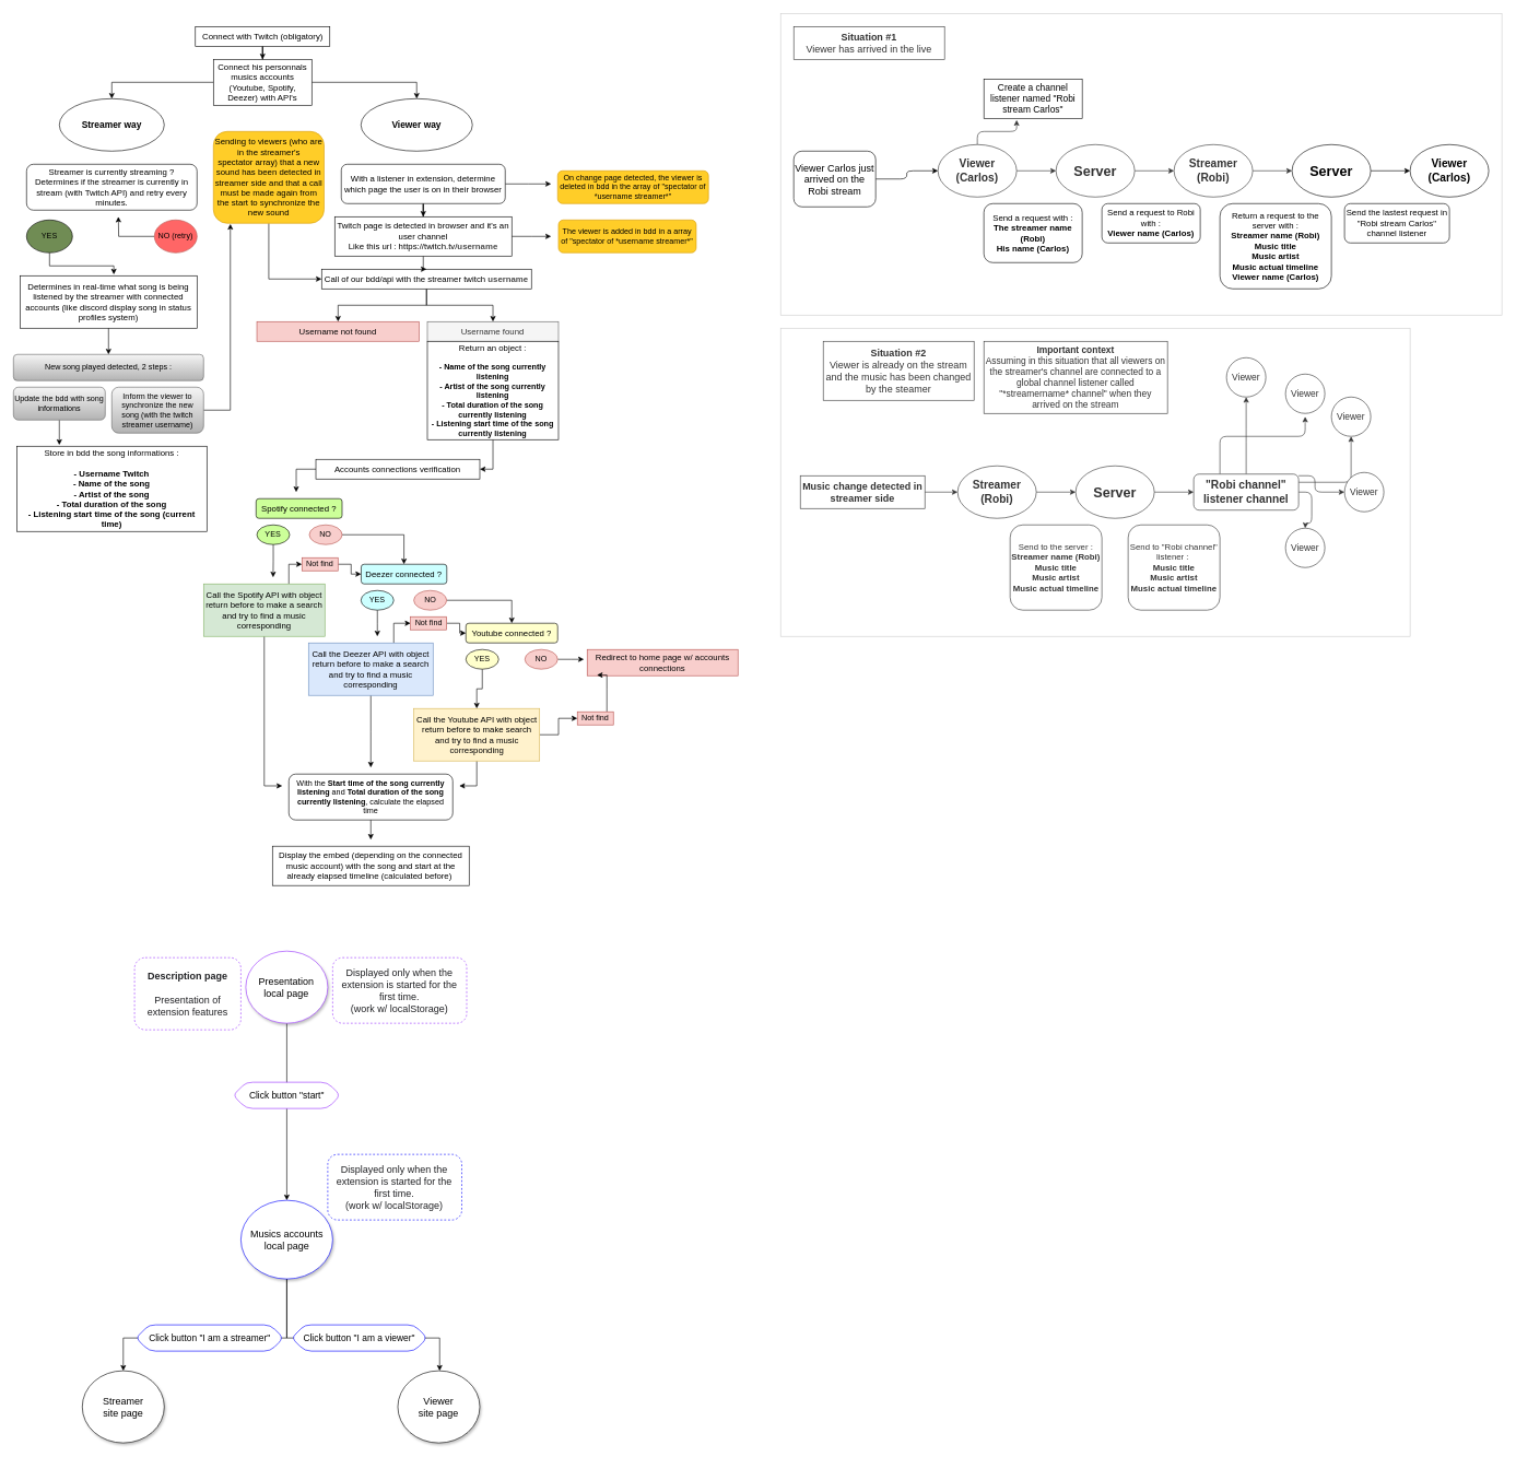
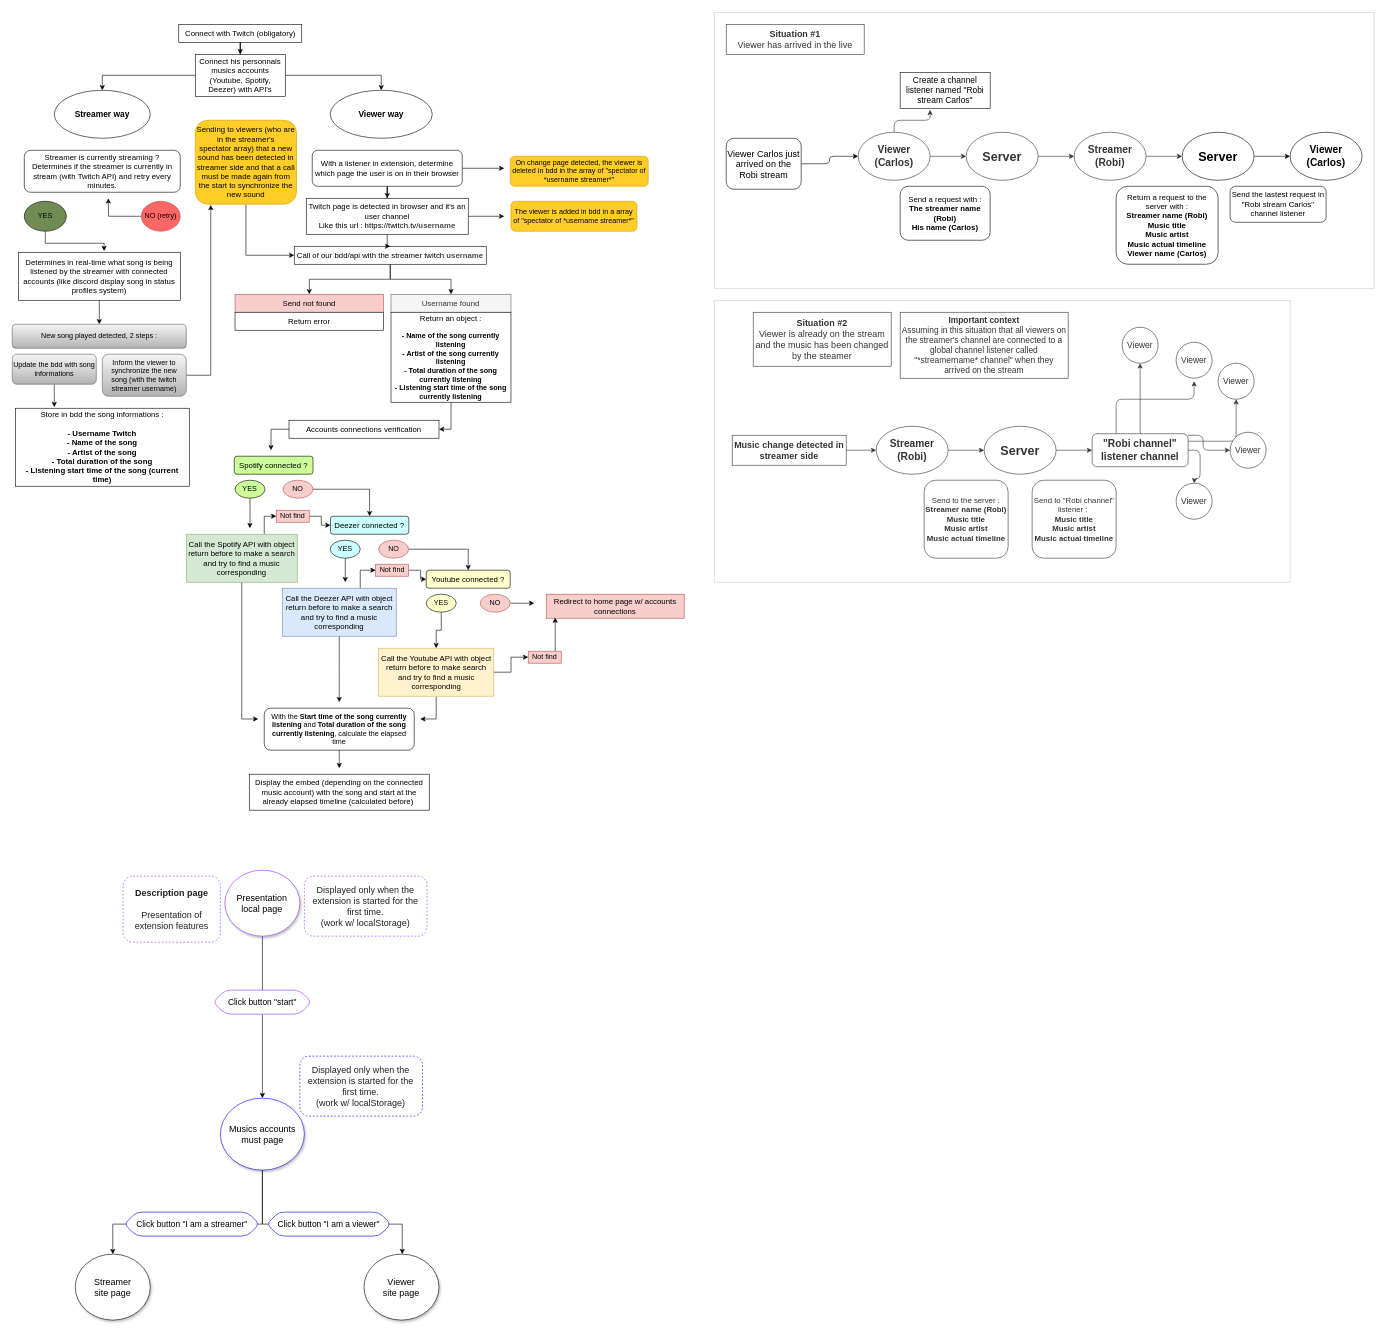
- <mxCell id="94" value="&lt;font&gt;&lt;font style=&quot;font-size: 13px&quot;&gt;Send a request to Robi with :&lt;br&gt;&lt;/font&gt;&lt;b style=&quot;font-size: 13px&quot;&gt;Viewer &lt;font style=&quot;font-size: 13px&quot;&gt;name &lt;/font&gt;(Carlos)&lt;/b&gt;&lt;br&gt;&lt;/font&gt;" style="rounded=1;whiteSpace=wrap;html=1;" parent="1" vertex="1"><mxGeometry x="1680" y="310" width="150" height="60" as="geometry" /></mxCell>
- <mxCell id="13" value="&lt;font style=&quot;font-size: 13px&quot;&gt;Username not found&lt;/font&gt;" style="rounded=0;whiteSpace=wrap;html=1;fillColor=#f8cecc;strokeColor=#b85450;" parent="1" vertex="1"><mxGeometry x="391.25" y="490" width="247.5" height="30" as="geometry" /></mxCell>
+ <mxCell id="13" value="&lt;font style=&quot;font-size: 13px&quot;&gt;Send not found&lt;/font&gt;" style="rounded=0;whiteSpace=wrap;html=1;fillColor=#f8cecc;strokeColor=#b85450;" parent="1" vertex="1"><mxGeometry x="391.25" y="490" width="247.5" height="30" as="geometry" /></mxCell>
+ <mxCell id="30" value="&lt;font style=&quot;font-size: 13px&quot;&gt;Return error&lt;/font&gt;" style="rounded=0;whiteSpace=wrap;html=1;" parent="1" vertex="1"><mxGeometry x="391.25" y="520" width="247.5" height="30" as="geometry" /></mxCell>
- <mxCell id="47" value="&lt;span style=&quot;text-align: left&quot;&gt;&lt;font style=&quot;font-size: 13px&quot;&gt;Redirect to home page w/ accounts connections&lt;/font&gt;&lt;/span&gt;" style="rounded=0;whiteSpace=wrap;html=1;strokeColor=#b85450;fillColor=#f8cecc;" parent="1" vertex="1"><mxGeometry x="895" y="990" width="230" height="40" as="geometry" /></mxCell>
+ <mxCell id="47" value="&lt;span style=&quot;text-align: left&quot;&gt;&lt;font style=&quot;font-size: 13px&quot;&gt;Redirect to home page w/ accounts connections&lt;/font&gt;&lt;/span&gt;" style="rounded=0;whiteSpace=wrap;html=1;strokeColor=#b85450;fillColor=#f8cecc;" parent="1" vertex="1"><mxGeometry x="910" y="990" width="230" height="40" as="geometry" /></mxCell>
- <mxCell id="122" value="&lt;font style=&quot;font-size: 15px&quot;&gt;Musics accounts&lt;br&gt;local page&lt;/font&gt;" style="ellipse;whiteSpace=wrap;html=1;shadow=1;strokeColor=#0000FF;" vertex="1" parent="1"><mxGeometry x="366.88" y="1830" width="140" height="120" as="geometry" /></mxCell>
+ <mxCell id="122" value="&lt;font style=&quot;font-size: 15px&quot;&gt;Musics accounts&lt;br&gt;must page&lt;/font&gt;" style="ellipse;whiteSpace=wrap;html=1;shadow=1;strokeColor=#0000FF;" vertex="1" parent="1"><mxGeometry x="366.88" y="1830" width="140" height="120" as="geometry" /></mxCell>
